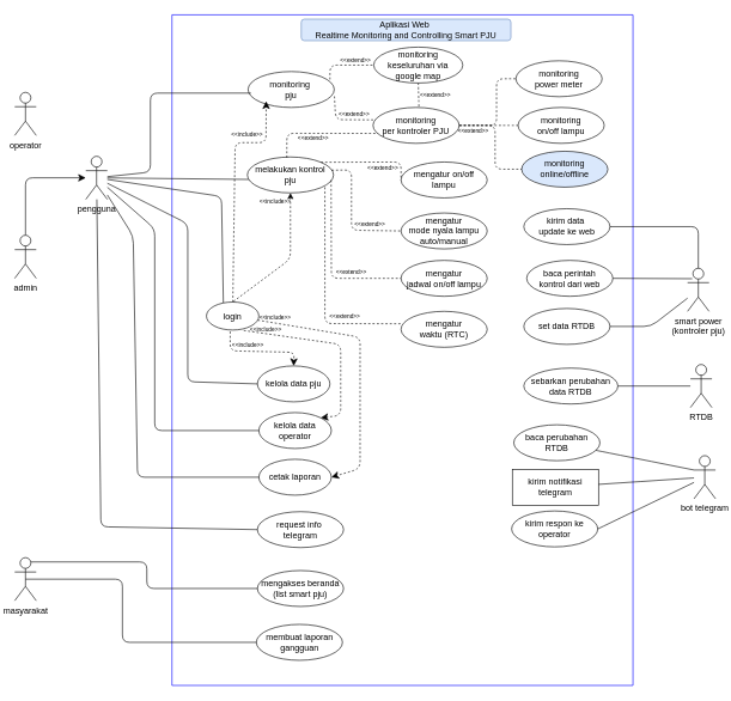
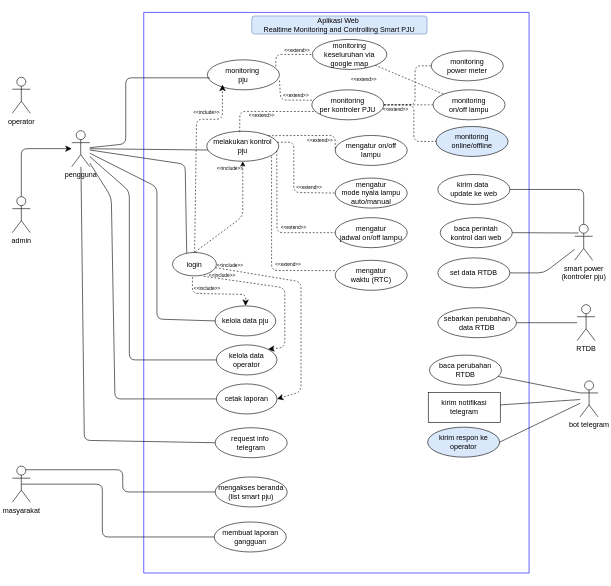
- <mxCell id="46" style="edgeStyle=none;curved=1;rounded=0;orthogonalLoop=1;jettySize=auto;html=1;entryX=0.533;entryY=0.022;entryDx=0;entryDy=0;entryPerimeter=0;fontSize=12;startSize=8;endSize=8;dashed=1;endArrow=none;endFill=0;" parent="2" source="26" target="27" edge="1"><mxGeometry relative="1" as="geometry" /></mxCell>
+ <mxCell id="46" style="edgeStyle=none;curved=1;rounded=0;orthogonalLoop=1;jettySize=auto;html=1;fontSize=12;startSize=8;endSize=8;dashed=1;endArrow=none;endFill=0;" parent="2" source="26" target="42" edge="1"><mxGeometry relative="1" as="geometry" /></mxCell>
- <mxCell id="57" value="kirim respon ke operator" style="ellipse;whiteSpace=wrap;html=1;" parent="2" vertex="1"><mxGeometry x="473" y="691" width="120" height="50" as="geometry" /></mxCell>
+ <mxCell id="57" value="kirim respon ke operator" style="ellipse;whiteSpace=wrap;html=1;fillColor=#dae8fc;" parent="2" vertex="1"><mxGeometry x="473" y="691" width="120" height="50" as="geometry" /></mxCell>
